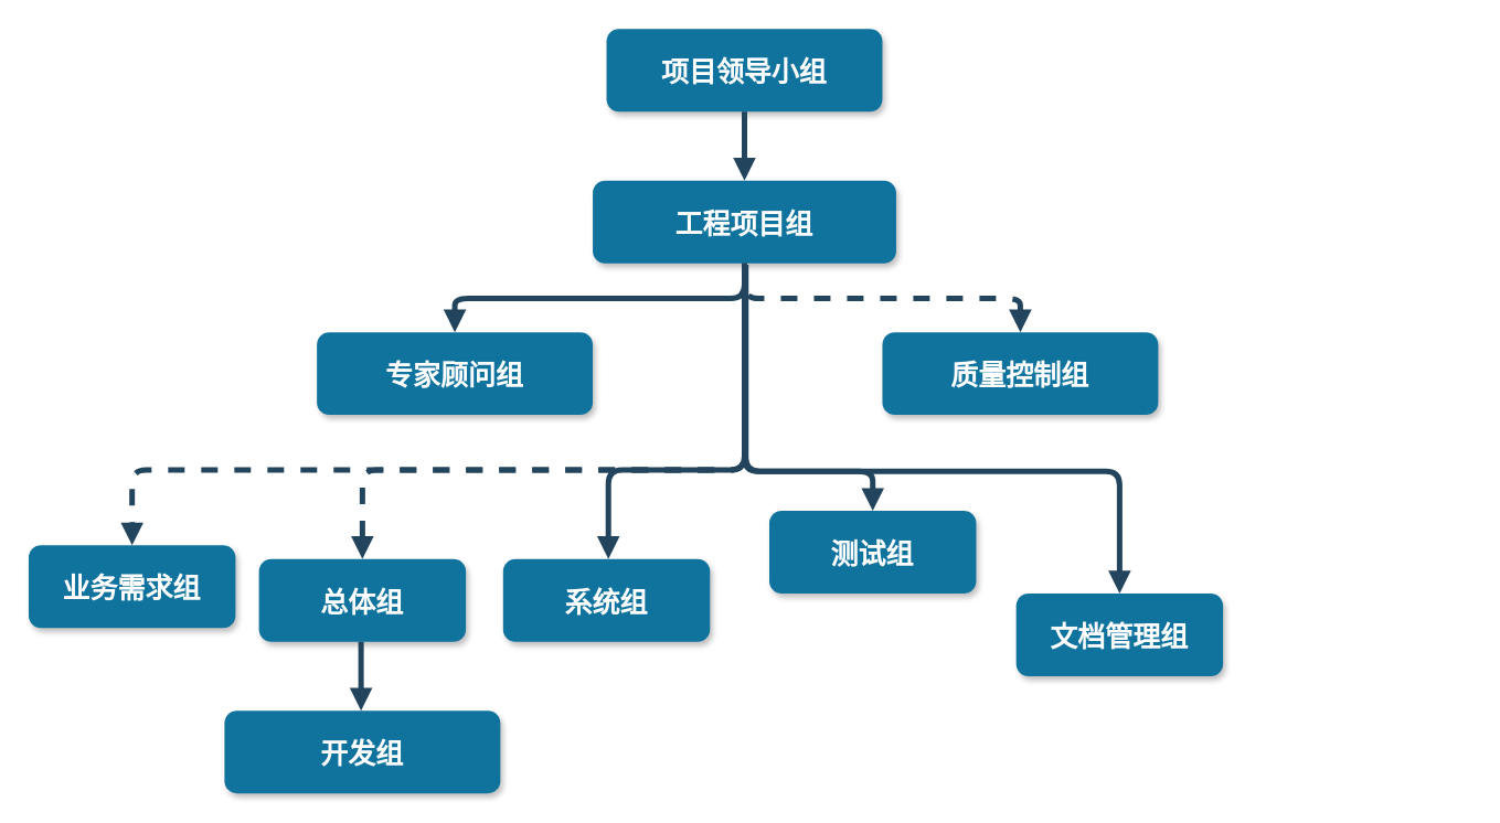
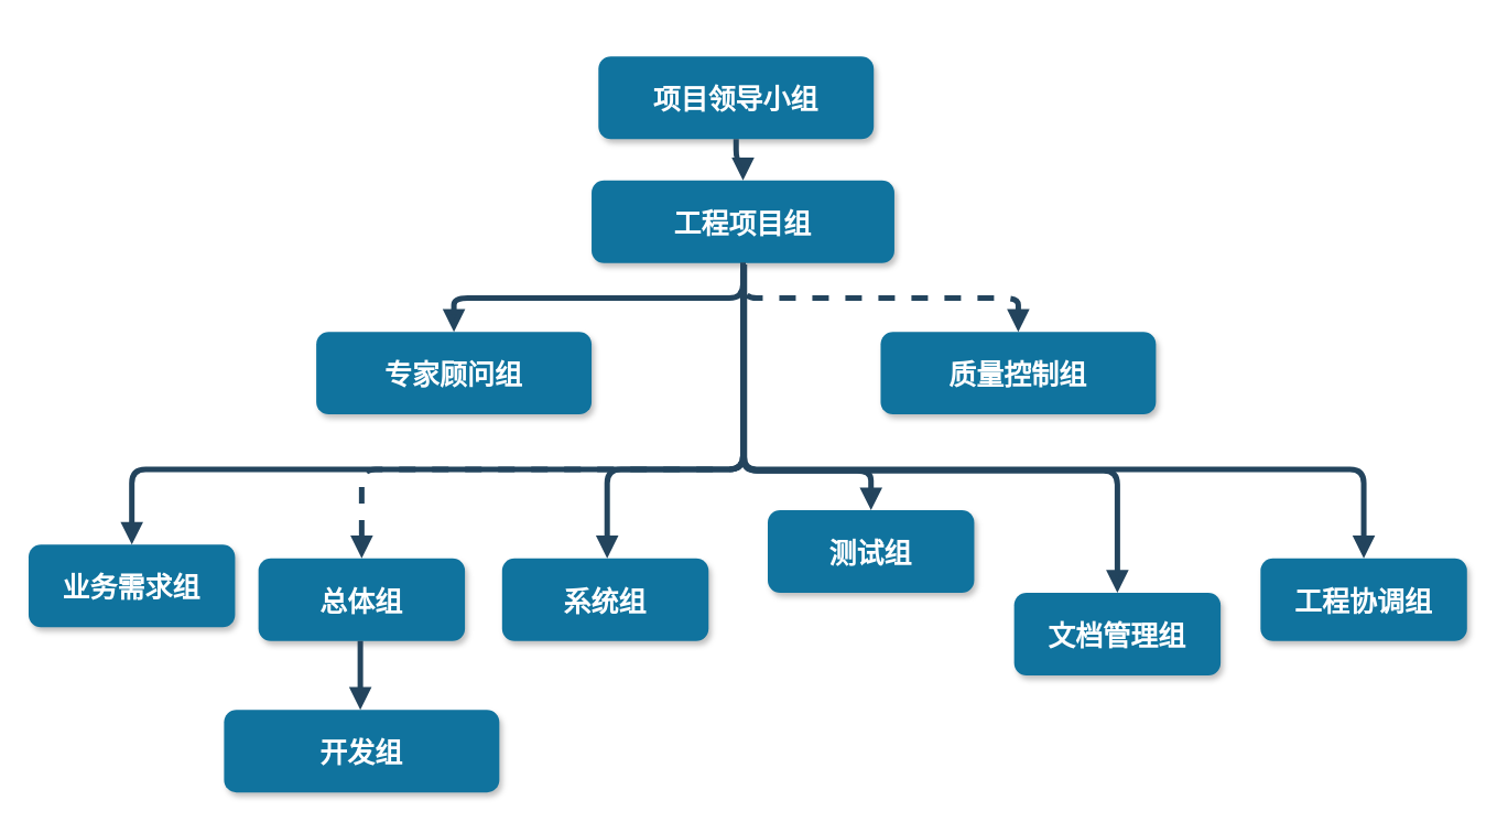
- <mxCell id="2" value="项目领导小组" style="rounded=1;fillColor=#10739E;strokeColor=none;shadow=1;gradientColor=none;fontStyle=1;fontColor=#FFFFFF;fontSize=20;" parent="1" vertex="1"><mxGeometry x="439" y="20.5" width="200" height="60" as="geometry" /></mxCell>
+ <mxCell id="2" value="项目领导小组" style="rounded=1;fillColor=#10739E;strokeColor=none;shadow=1;gradientColor=none;fontStyle=1;fontColor=#FFFFFF;fontSize=20;" parent="1" vertex="1"><mxGeometry x="434" y="40.5" width="200" height="60" as="geometry" /></mxCell>
- <mxCell id="15" value="" style="edgeStyle=elbowEdgeStyle;elbow=vertical;strokeWidth=4;endArrow=block;endFill=1;fontStyle=1;strokeColor=#23445D;fontSize=20;dashed=1;" parent="1" source="3" target="6" edge="1"><mxGeometry x="22" y="165.5" width="100" height="100" as="geometry"><mxPoint x="-211" y="50.5" as="sourcePoint" /><mxPoint x="-111" y="-49.5" as="targetPoint" /><Array as="points"><mxPoint x="319" y="340.5" /></Array></mxGeometry></mxCell>
+ <mxCell id="15" value="" style="edgeStyle=elbowEdgeStyle;elbow=vertical;strokeWidth=4;endArrow=block;endFill=1;fontStyle=1;strokeColor=#23445D;fontSize=20;" parent="1" source="3" target="6" edge="1"><mxGeometry x="22" y="165.5" width="100" height="100" as="geometry"><mxPoint x="-211" y="50.5" as="sourcePoint" /><mxPoint x="-111" y="-49.5" as="targetPoint" /><Array as="points"><mxPoint x="319" y="340.5" /></Array></mxGeometry></mxCell>
+ <mxCell id="16" value="" style="edgeStyle=elbowEdgeStyle;elbow=vertical;strokeWidth=4;endArrow=block;endFill=1;fontStyle=1;strokeColor=#23445D;fontSize=20;" parent="1" source="3" target="11" edge="1"><mxGeometry x="22" y="165.5" width="100" height="100" as="geometry"><mxPoint x="-211" y="50.5" as="sourcePoint" /><mxPoint x="-111" y="-49.5" as="targetPoint" /><Array as="points"><mxPoint x="739" y="340.5" /></Array></mxGeometry></mxCell>
+ <mxCell id="11" value="工程协调组" style="rounded=1;fillColor=#10739E;strokeColor=none;shadow=1;gradientColor=none;fontStyle=1;fontColor=#FFFFFF;fontSize=20;" parent="1" vertex="1"><mxGeometry x="915" y="405" width="150" height="60" as="geometry" /></mxCell>
